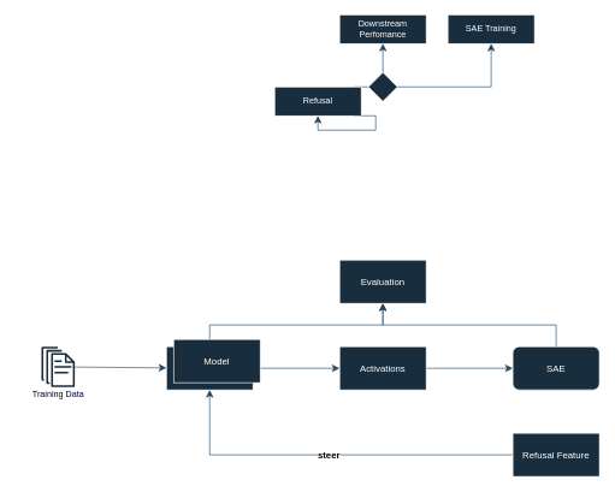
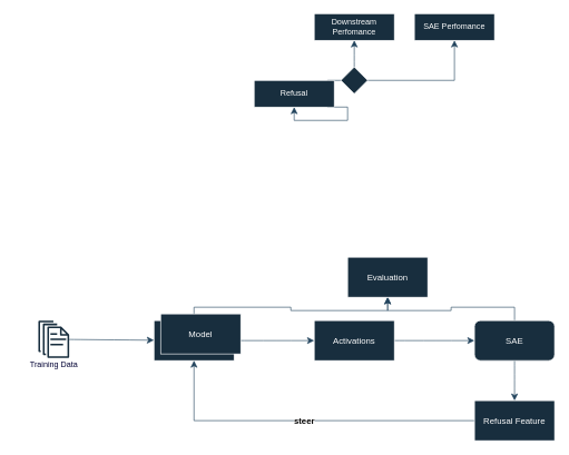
- <mxCell id="22" value="SAE Training" style="whiteSpace=wrap;html=1;rounded=0;labelBackgroundColor=none;fillColor=#182E3E;strokeColor=#FFFFFF;fontColor=#FFFFFF;" vertex="1" parent="1"><mxGeometry x="620" y="20" width="120" height="40" as="geometry" /></mxCell>
+ <mxCell id="22" value="SAE Perfomance" style="whiteSpace=wrap;html=1;rounded=0;labelBackgroundColor=none;fillColor=#182E3E;strokeColor=#FFFFFF;fontColor=#FFFFFF;" vertex="1" parent="1"><mxGeometry x="620" y="20" width="120" height="40" as="geometry" /></mxCell>
- <mxCell id="16" value="&lt;font style=&quot;font-size: 13px;&quot;&gt;Evaluation&lt;/font&gt;" style="whiteSpace=wrap;html=1;rounded=0;labelBackgroundColor=none;fillColor=#182E3E;strokeColor=#FFFFFF;fontColor=#FFFFFF;" vertex="1" parent="1"><mxGeometry x="470" width="120" height="60" as="geometry" y="360" /></mxCell>
+ <mxCell id="16" value="&lt;font style=&quot;font-size: 13px;&quot;&gt;Evaluation&lt;/font&gt;" style="whiteSpace=wrap;html=1;rounded=0;labelBackgroundColor=none;fillColor=#182E3E;strokeColor=#FFFFFF;fontColor=#FFFFFF;" vertex="1" parent="1"><mxGeometry x="520" y="385" width="120" height="60" as="geometry" /></mxCell>
+ <mxCell id="7" style="edgeStyle=none;curved=1;rounded=0;orthogonalLoop=1;jettySize=auto;html=1;fontSize=12;startSize=8;endSize=8;entryX=0.5;entryY=0;entryDx=0;entryDy=0;labelBackgroundColor=none;strokeColor=#23445D;fontColor=default;" edge="1" parent="1" source="9" target="15"><mxGeometry relative="1" as="geometry"><mxPoint x="770" y="660" as="targetPoint" /></mxGeometry></mxCell>
